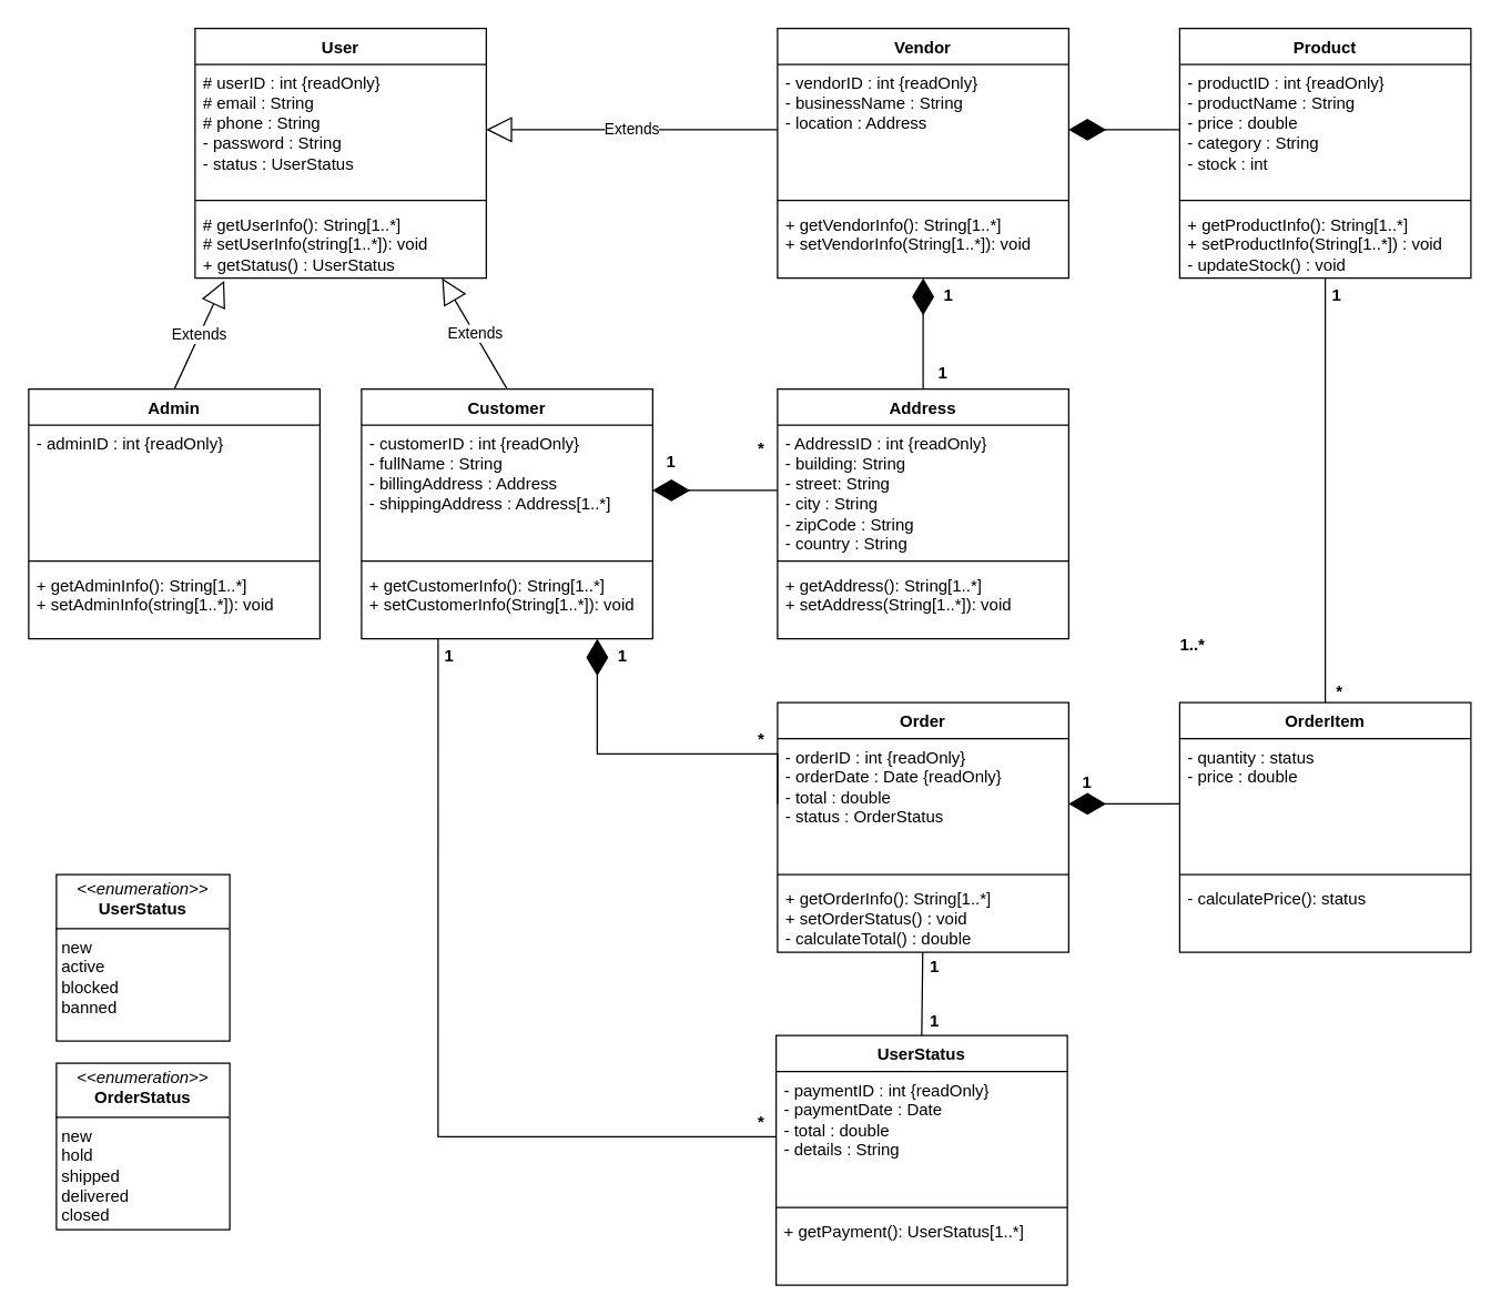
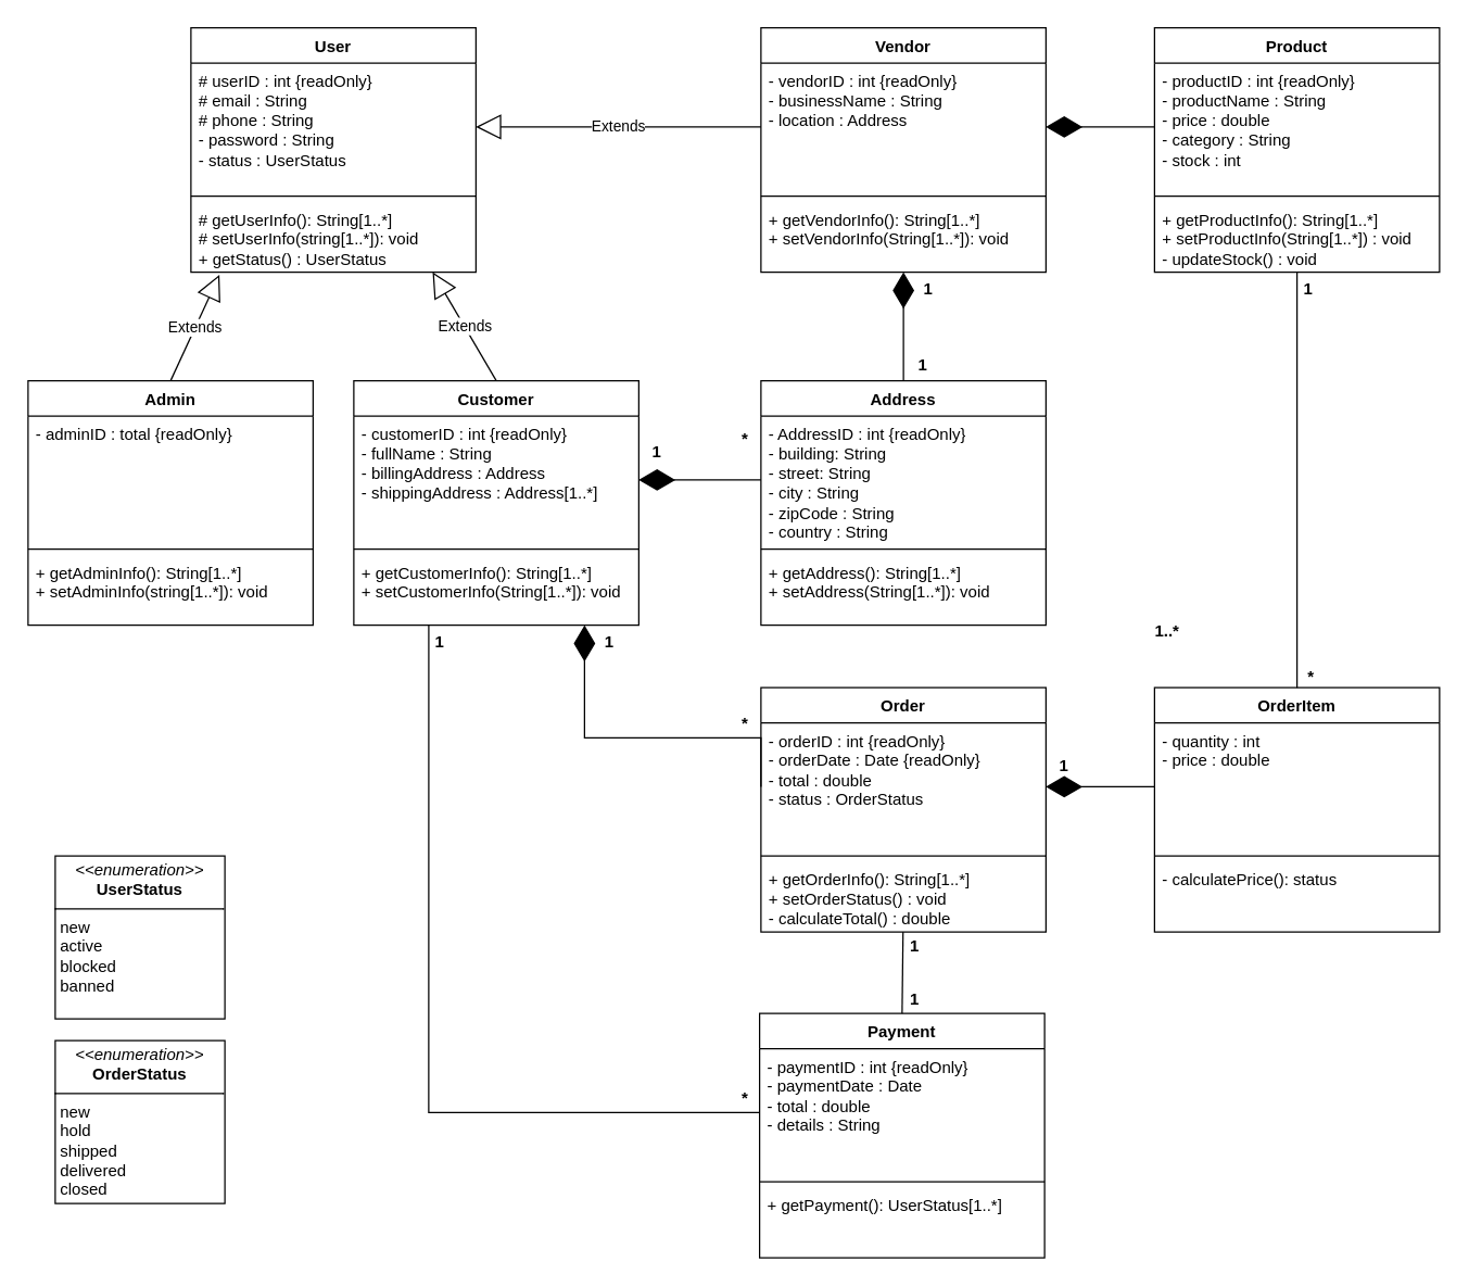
- <mxCell id="11" value="- adminID : int {readOnly}" style="text;strokeColor=none;fillColor=none;align=left;verticalAlign=top;spacingLeft=4;spacingRight=4;overflow=hidden;rotatable=0;points=[[0,0.5],[1,0.5]];portConstraint=eastwest;whiteSpace=wrap;html=1;" parent="10" vertex="1"><mxGeometry y="26" width="210" height="94" as="geometry" /></mxCell>
+ <mxCell id="11" value="- adminID : total {readOnly}" style="text;strokeColor=none;fillColor=none;align=left;verticalAlign=top;spacingLeft=4;spacingRight=4;overflow=hidden;rotatable=0;points=[[0,0.5],[1,0.5]];portConstraint=eastwest;whiteSpace=wrap;html=1;" parent="10" vertex="1"><mxGeometry y="26" width="210" height="94" as="geometry" /></mxCell>
- <mxCell id="27" value="- quantity : status&lt;div&gt;- price : double&lt;/div&gt;" style="text;strokeColor=none;fillColor=none;align=left;verticalAlign=top;spacingLeft=4;spacingRight=4;overflow=hidden;rotatable=0;points=[[0,0.5],[1,0.5]];portConstraint=eastwest;whiteSpace=wrap;html=1;" vertex="1" parent="26"><mxGeometry y="26" width="210" height="94" as="geometry" /></mxCell>
+ <mxCell id="27" value="- quantity : int&lt;div&gt;- price : double&lt;/div&gt;" style="text;strokeColor=none;fillColor=none;align=left;verticalAlign=top;spacingLeft=4;spacingRight=4;overflow=hidden;rotatable=0;points=[[0,0.5],[1,0.5]];portConstraint=eastwest;whiteSpace=wrap;html=1;" vertex="1" parent="26"><mxGeometry y="26" width="210" height="94" as="geometry" /></mxCell>
- <mxCell id="35" value="UserStatus" style="swimlane;fontStyle=1;align=center;verticalAlign=top;childLayout=stackLayout;horizontal=1;startSize=26;horizontalStack=0;resizeParent=1;resizeParentMax=0;resizeLast=0;collapsible=1;marginBottom=0;whiteSpace=wrap;html=1;" vertex="1" parent="1"><mxGeometry x="559" y="746" width="210" height="180" as="geometry" /></mxCell>
+ <mxCell id="35" value="Payment" style="swimlane;fontStyle=1;align=center;verticalAlign=top;childLayout=stackLayout;horizontal=1;startSize=26;horizontalStack=0;resizeParent=1;resizeParentMax=0;resizeLast=0;collapsible=1;marginBottom=0;whiteSpace=wrap;html=1;" vertex="1" parent="1"><mxGeometry x="559" y="746" width="210" height="180" as="geometry" /></mxCell>
